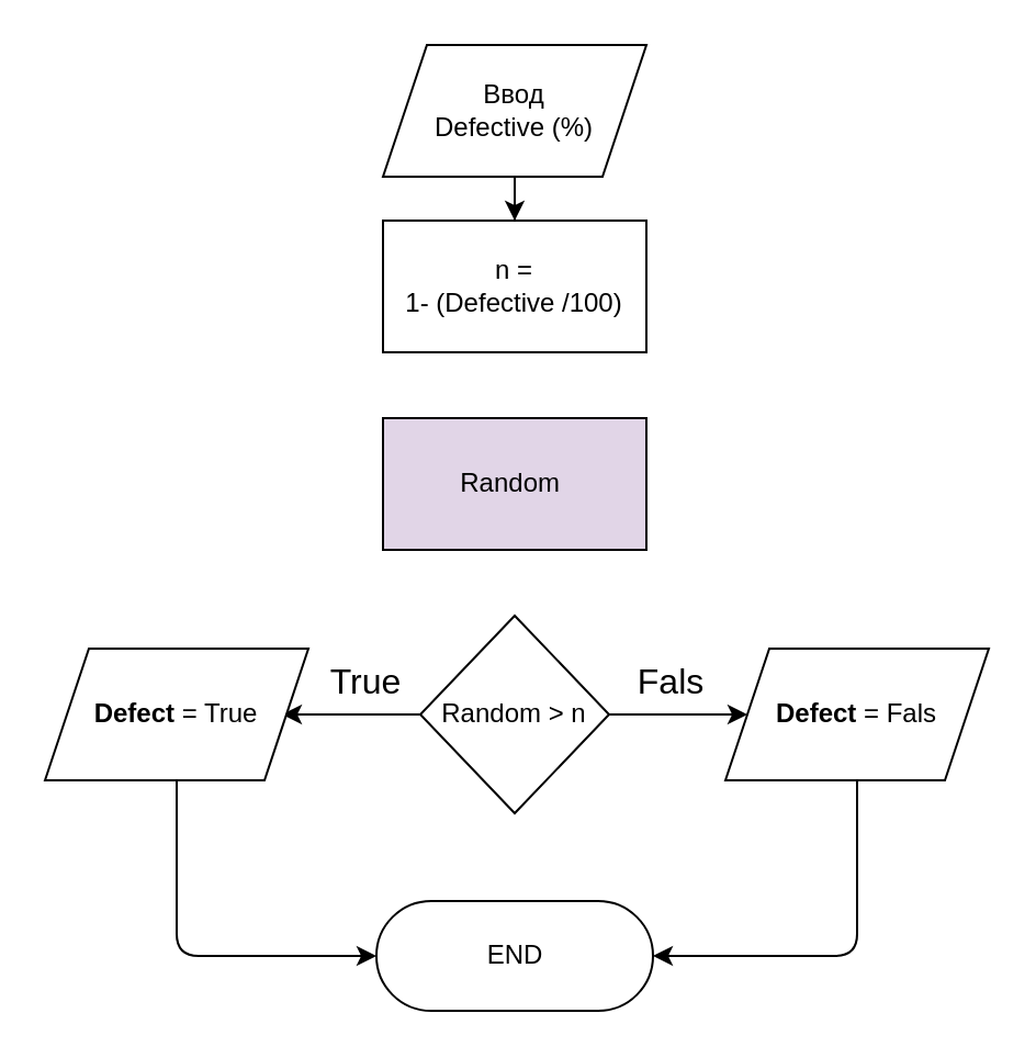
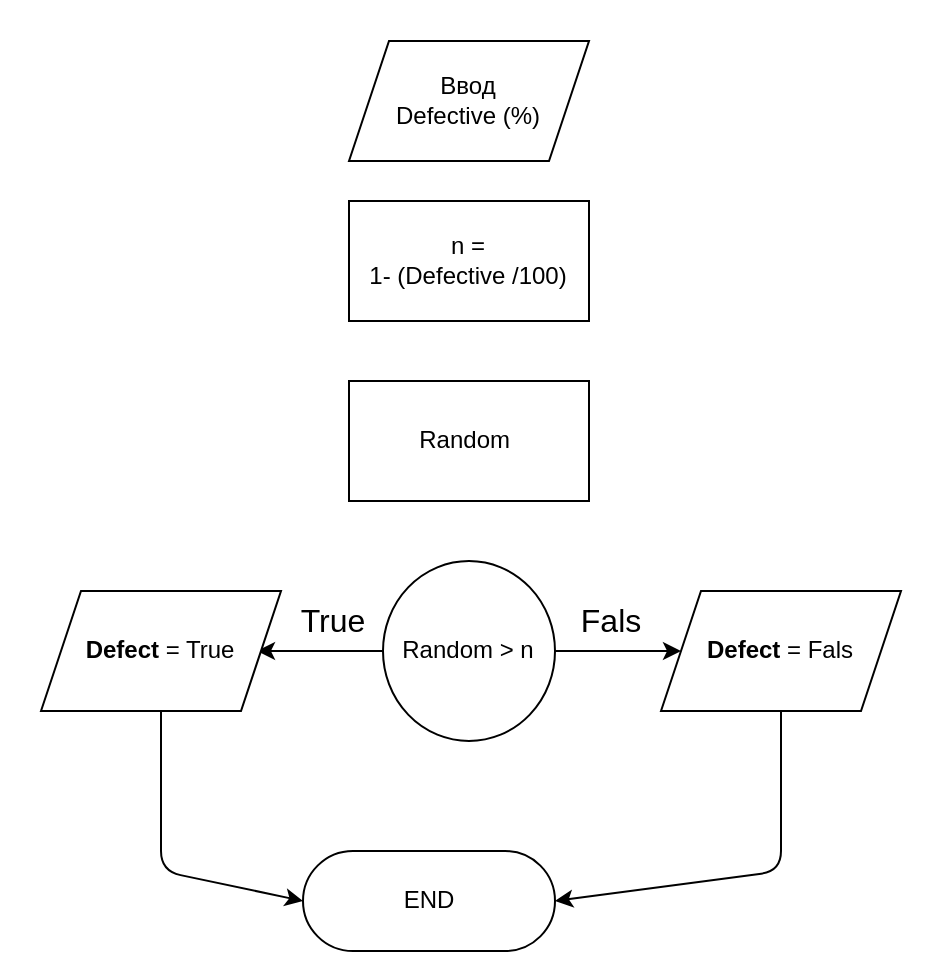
- <mxCell id="3" value="" style="edgeStyle=orthogonalEdgeStyle;rounded=0;orthogonalLoop=1;jettySize=auto;html=1;" edge="1" parent="1" source="4" target="5"><mxGeometry relative="1" as="geometry" /></mxCell>
- <mxCell id="6" value="Random&amp;nbsp;" style="whiteSpace=wrap;html=1;dashed=0;fillColor=#e1d5e7;" vertex="1" parent="1"><mxGeometry x="174" y="190" width="120" height="60" as="geometry" /></mxCell>
+ <mxCell id="6" value="Random&amp;nbsp;" style="whiteSpace=wrap;html=1;dashed=0;" vertex="1" parent="1"><mxGeometry x="174" y="190" width="120" height="60" as="geometry" /></mxCell>
- <mxCell id="9" value="&lt;span&gt;Random &amp;gt; n&lt;/span&gt;" style="rhombus;whiteSpace=wrap;html=1;dashed=0;" vertex="1" parent="1"><mxGeometry x="191" y="280" width="86" height="90" as="geometry" /></mxCell>
+ <mxCell id="9" value="&lt;span&gt;Random &amp;gt; n&lt;/span&gt;" style="ellipse;whiteSpace=wrap;html=1;dashed=0;" vertex="1" parent="1"><mxGeometry x="191" y="280" width="86" height="90" as="geometry" /></mxCell>
- <mxCell id="2" value="END" style="html=1;dashed=0;whitespace=wrap;shape=mxgraph.dfd.start" vertex="1" parent="1"><mxGeometry x="171" y="410" width="126" height="50" as="geometry" /></mxCell>
+ <mxCell id="2" value="END" style="html=1;dashed=0;whitespace=wrap;shape=mxgraph.dfd.start" vertex="1" parent="1"><mxGeometry x="151" y="425" width="126" height="50" as="geometry" /></mxCell>
